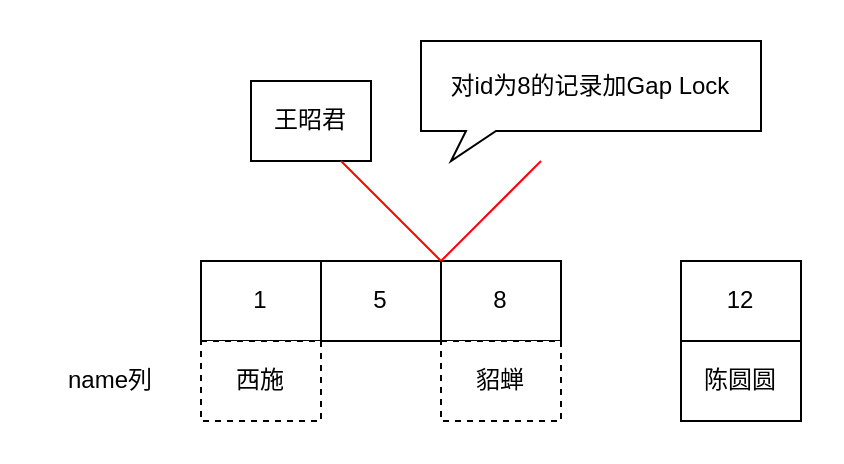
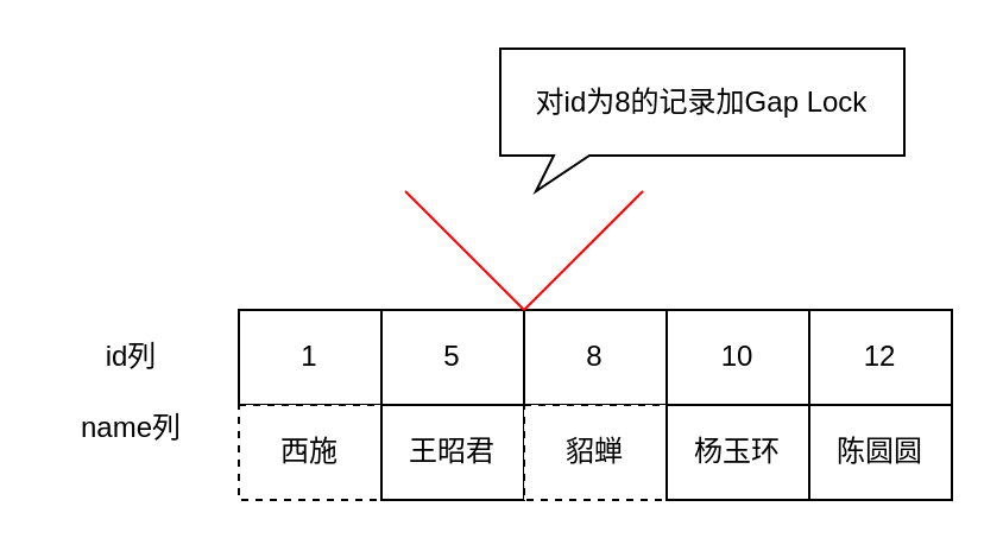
- <mxCell id="7" value="&lt;span&gt;王昭君&lt;/span&gt;" style="rounded=0;whiteSpace=wrap;html=1;fillColor=#ffffff;gradientColor=#ffffff;" vertex="1" parent="1"><mxGeometry x="125" y="40" width="60" height="40" as="geometry" /></mxCell>
+ <mxCell id="7" value="&lt;span&gt;王昭君&lt;/span&gt;" style="rounded=0;whiteSpace=wrap;html=1;fillColor=#ffffff;gradientColor=#ffffff;" vertex="1" parent="1"><mxGeometry x="160" y="170" width="60" height="40" as="geometry" /></mxCell>
+ <mxCell id="2" value="id列" style="text;html=1;strokeColor=none;fillColor=none;align=center;verticalAlign=middle;whiteSpace=wrap;rounded=0;" vertex="1" parent="1"><mxGeometry x="20" y="140" width="70" height="20" as="geometry" /></mxCell>
+ <mxCell id="10" value="10" style="rounded=0;whiteSpace=wrap;html=1;fillColor=#ffffff;gradientColor=#ffffff;" vertex="1" parent="1"><mxGeometry x="280" y="130" width="60" height="40" as="geometry" /></mxCell>
- <mxCell id="3" value="name列" style="text;html=1;strokeColor=none;fillColor=none;align=center;verticalAlign=middle;whiteSpace=wrap;rounded=0;" vertex="1" parent="1"><mxGeometry x="20" y="180" width="70" height="20" as="geometry" /></mxCell>
+ <mxCell id="3" value="name列" style="text;html=1;strokeColor=none;fillColor=none;align=center;verticalAlign=middle;whiteSpace=wrap;rounded=0;" vertex="1" parent="1"><mxGeometry x="20" y="170" width="70" height="20" as="geometry" /></mxCell>
+ <mxCell id="11" value="&lt;span&gt;杨玉环&lt;/span&gt;" style="rounded=0;whiteSpace=wrap;html=1;fillColor=#ffffff;gradientColor=#ffffff;" vertex="1" parent="1"><mxGeometry x="280" y="170" width="60" height="40" as="geometry" /></mxCell>
